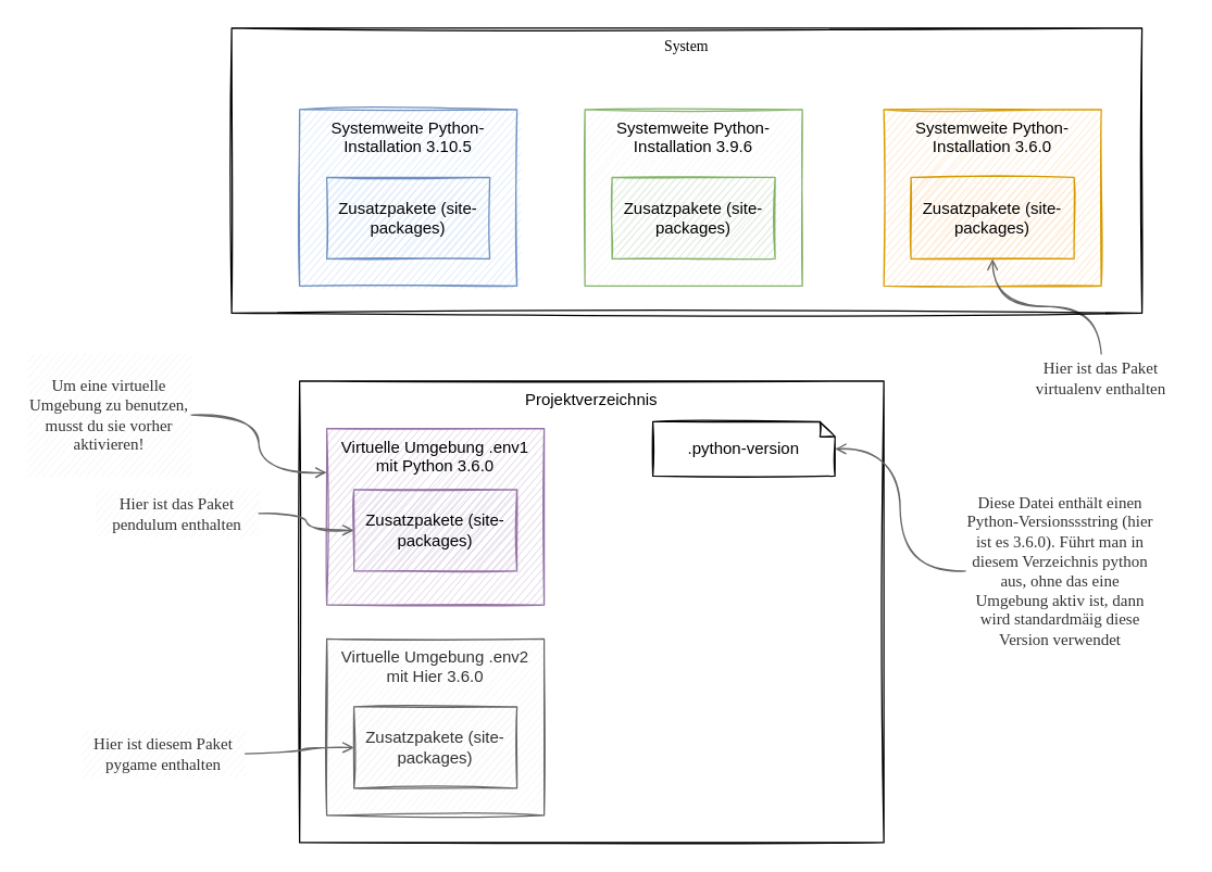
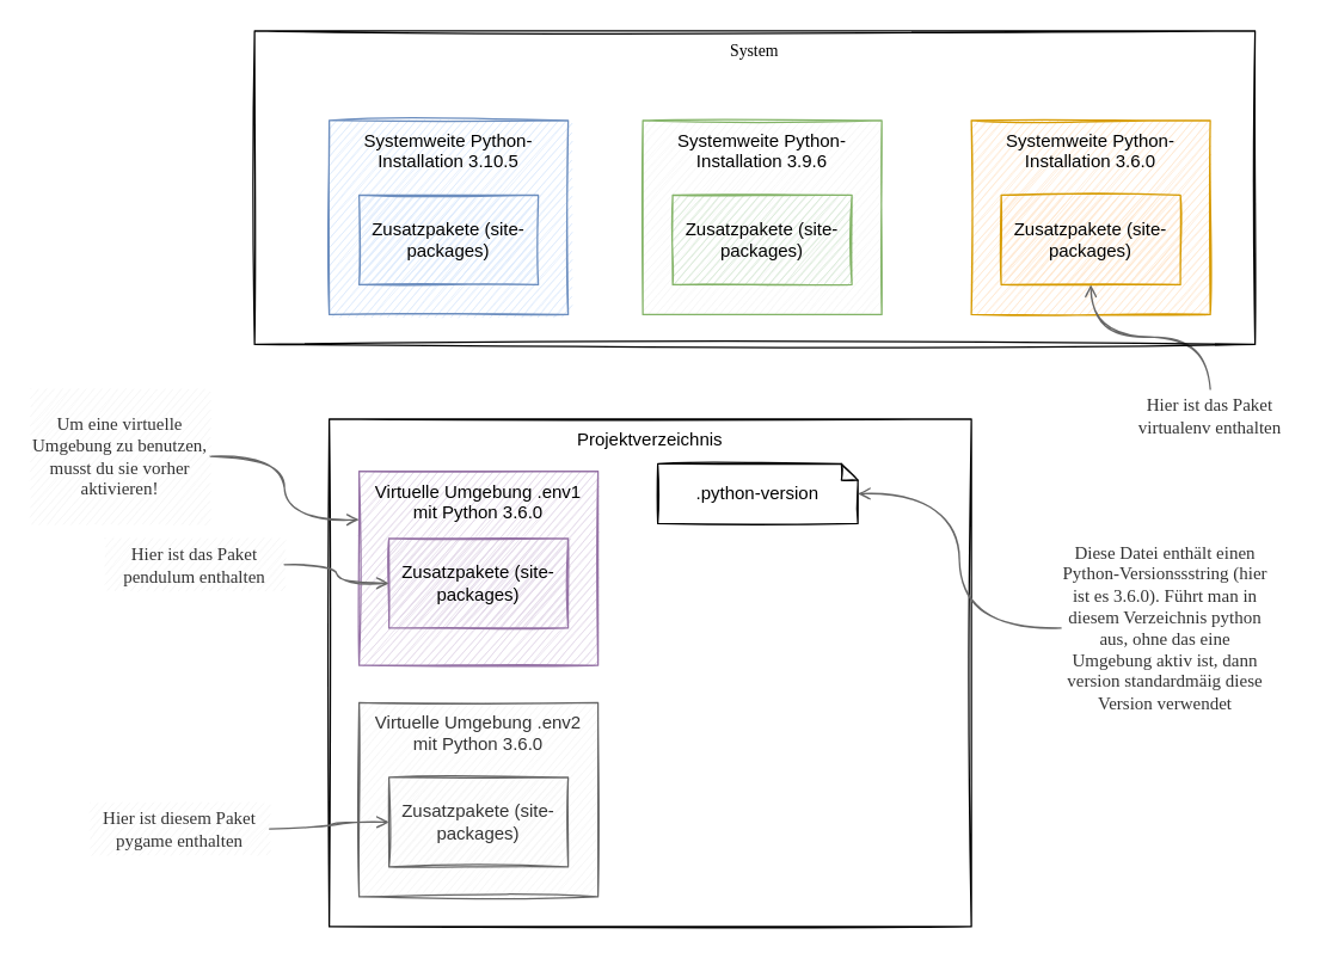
- <mxCell id="9" value=".python-version" style="shape=note;whiteSpace=wrap;html=1;backgroundOutline=1;darkOpacity=0.05;sketch=1;size=11;" parent="1" vertex="1"><mxGeometry x="480" y="310" width="134" height="40" as="geometry" /></mxCell>
+ <mxCell id="9" value=".python-version" style="shape=note;whiteSpace=wrap;html=1;backgroundOutline=1;darkOpacity=0.05;sketch=1;size=11;" parent="1" vertex="1"><mxGeometry x="440" y="310" width="134" height="40" as="geometry" /></mxCell>
- <mxCell id="21" value="Diese Datei enthält einen Python-Versionssstring (hier ist es 3.6.0). Führt man in diesem Verzeichnis python aus, ohne das eine Umgebung aktiv ist, dann wird standardmäig diese Version verwendet" style="text;html=1;strokeColor=none;fillColor=none;align=center;verticalAlign=middle;whiteSpace=wrap;rounded=0;sketch=1;fontFamily=Comic Sans MS;fontColor=#333333;" parent="1" vertex="1"><mxGeometry x="710" y="330" width="140" height="180" as="geometry" /></mxCell>
+ <mxCell id="21" value="Diese Datei enthält einen Python-Versionssstring (hier ist es 3.6.0). Führt man in diesem Verzeichnis python aus, ohne das eine Umgebung aktiv ist, dann version standardmäig diese Version verwendet" style="text;html=1;strokeColor=none;fillColor=none;align=center;verticalAlign=middle;whiteSpace=wrap;rounded=0;sketch=1;fontFamily=Comic Sans MS;fontColor=#333333;" parent="1" vertex="1"><mxGeometry x="710" y="330" width="140" height="180" as="geometry" /></mxCell>
- <mxCell id="12" value="Virtuelle Umgebung .env2&lt;br&gt;mit Hier 3.6.0" style="rounded=0;whiteSpace=wrap;html=1;sketch=1;verticalAlign=top;fillColor=#f5f5f5;fontColor=#333333;strokeColor=#666666;" parent="1" vertex="1"><mxGeometry x="240" y="470" width="160" height="130" as="geometry" /></mxCell>
+ <mxCell id="12" value="Virtuelle Umgebung .env2&lt;br&gt;mit Python 3.6.0" style="rounded=0;whiteSpace=wrap;html=1;sketch=1;verticalAlign=top;fillColor=#f5f5f5;fontColor=#333333;strokeColor=#666666;" parent="1" vertex="1"><mxGeometry x="240" y="470" width="160" height="130" as="geometry" /></mxCell>
